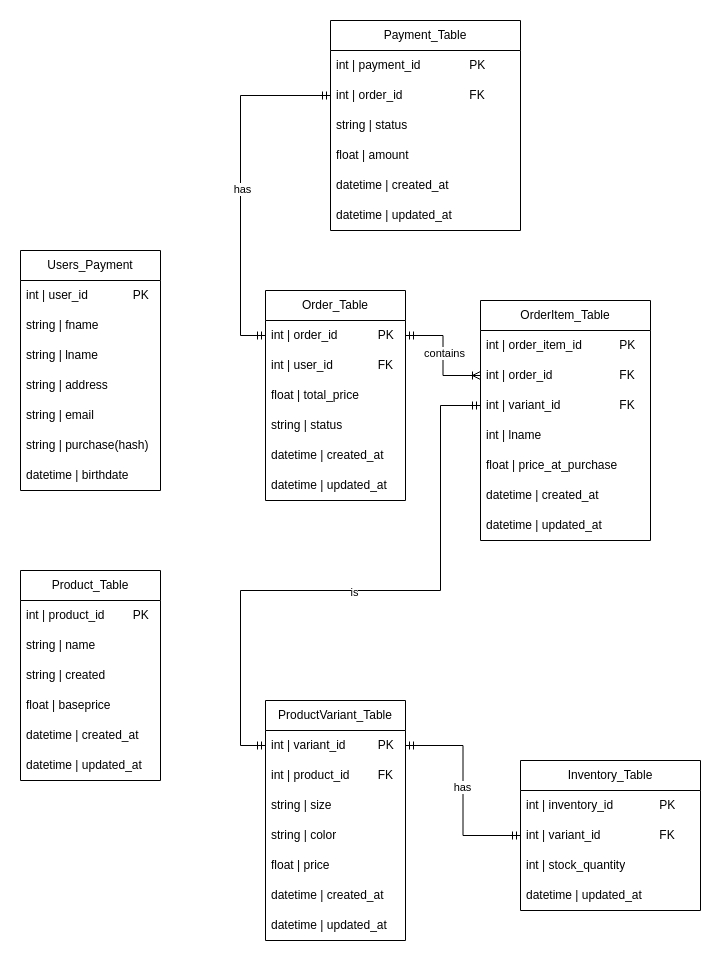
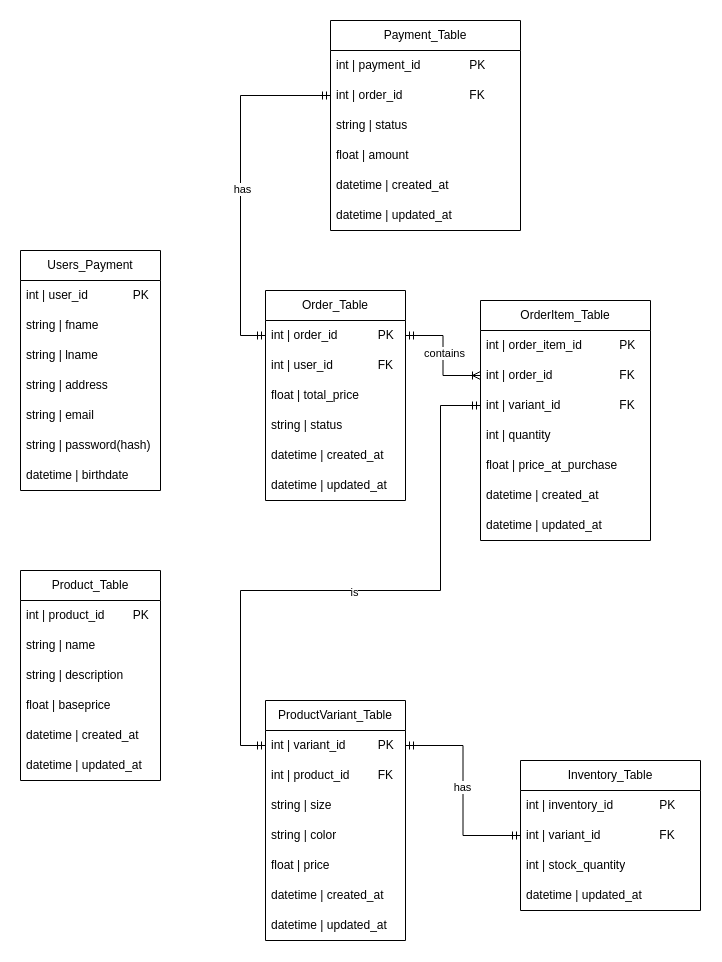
- <mxCell id="36" value="int | lname" style="text;strokeColor=none;fillColor=none;align=left;verticalAlign=middle;spacingLeft=4;spacingRight=4;overflow=hidden;points=[[0,0.5],[1,0.5]];portConstraint=eastwest;rotatable=0;whiteSpace=wrap;html=1;" vertex="1" parent="32"><mxGeometry y="120" width="170" height="30" as="geometry" /></mxCell>
+ <mxCell id="36" value="int | quantity" style="text;strokeColor=none;fillColor=none;align=left;verticalAlign=middle;spacingLeft=4;spacingRight=4;overflow=hidden;points=[[0,0.5],[1,0.5]];portConstraint=eastwest;rotatable=0;whiteSpace=wrap;html=1;" vertex="1" parent="32"><mxGeometry y="120" width="170" height="30" as="geometry" /></mxCell>
- <mxCell id="8" value="string | purchase(hash)" style="text;strokeColor=none;fillColor=none;align=left;verticalAlign=middle;spacingLeft=4;spacingRight=4;overflow=hidden;points=[[0,0.5],[1,0.5]];portConstraint=eastwest;rotatable=0;whiteSpace=wrap;html=1;" vertex="1" parent="2"><mxGeometry y="180" width="140" height="30" as="geometry" /></mxCell>
+ <mxCell id="8" value="string | password(hash)" style="text;strokeColor=none;fillColor=none;align=left;verticalAlign=middle;spacingLeft=4;spacingRight=4;overflow=hidden;points=[[0,0.5],[1,0.5]];portConstraint=eastwest;rotatable=0;whiteSpace=wrap;html=1;" vertex="1" parent="2"><mxGeometry y="180" width="140" height="30" as="geometry" /></mxCell>
- <mxCell id="13" value="string | created" style="text;strokeColor=none;fillColor=none;align=left;verticalAlign=middle;spacingLeft=4;spacingRight=4;overflow=hidden;points=[[0,0.5],[1,0.5]];portConstraint=eastwest;rotatable=0;whiteSpace=wrap;html=1;" vertex="1" parent="10"><mxGeometry y="90" width="140" height="30" as="geometry" /></mxCell>
+ <mxCell id="13" value="string | description" style="text;strokeColor=none;fillColor=none;align=left;verticalAlign=middle;spacingLeft=4;spacingRight=4;overflow=hidden;points=[[0,0.5],[1,0.5]];portConstraint=eastwest;rotatable=0;whiteSpace=wrap;html=1;" vertex="1" parent="10"><mxGeometry y="90" width="140" height="30" as="geometry" /></mxCell>
